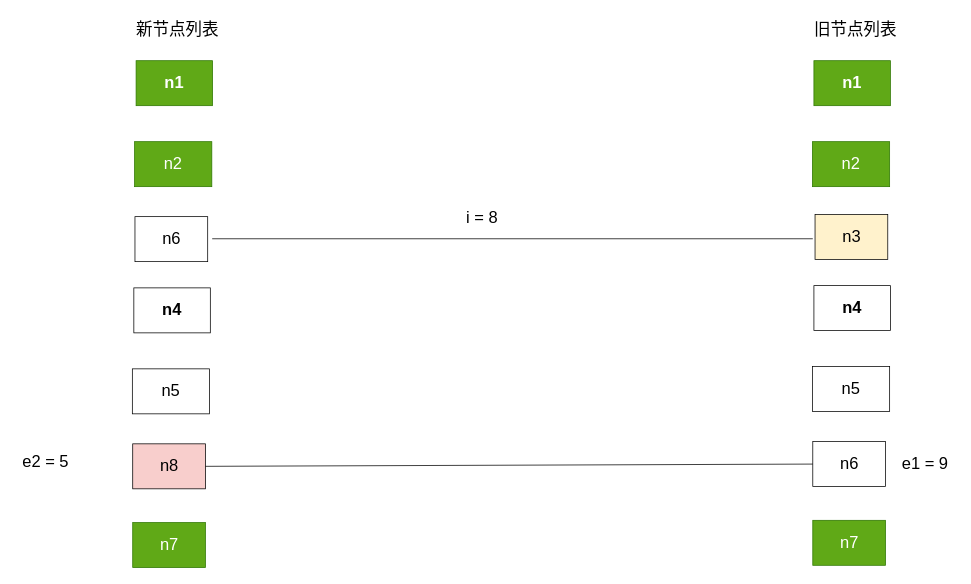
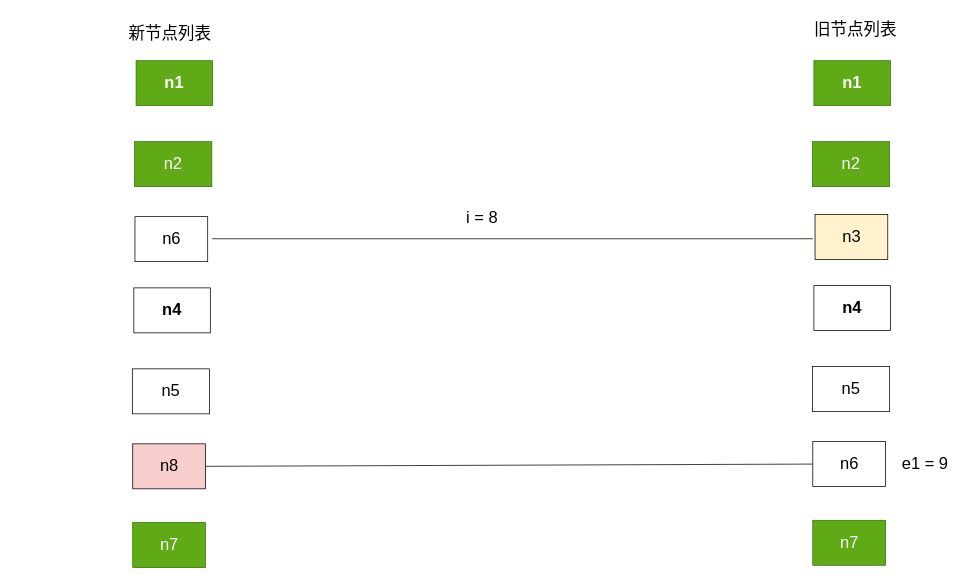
- <mxCell id="3" value="新节点列表" style="text;html=1;align=center;verticalAlign=middle;resizable=0;points=[];autosize=1;strokeColor=none;fillColor=none;fontSize=22;" vertex="1" parent="1"><mxGeometry x="172" y="20" width="128" height="38" as="geometry" /></mxCell>
+ <mxCell id="3" value="新节点列表" style="text;html=1;align=center;verticalAlign=middle;resizable=0;points=[];autosize=1;strokeColor=none;fillColor=none;fontSize=22;" vertex="1" parent="1"><mxGeometry x="162" y="25" width="128" height="38" as="geometry" /></mxCell>
- <mxCell id="20" value="e2 = 5" style="text;html=1;align=center;verticalAlign=middle;resizable=0;points=[];autosize=1;strokeColor=none;fillColor=none;fontSize=22;" vertex="1" parent="1"><mxGeometry x="20" y="596" width="80" height="38" as="geometry" /></mxCell>
